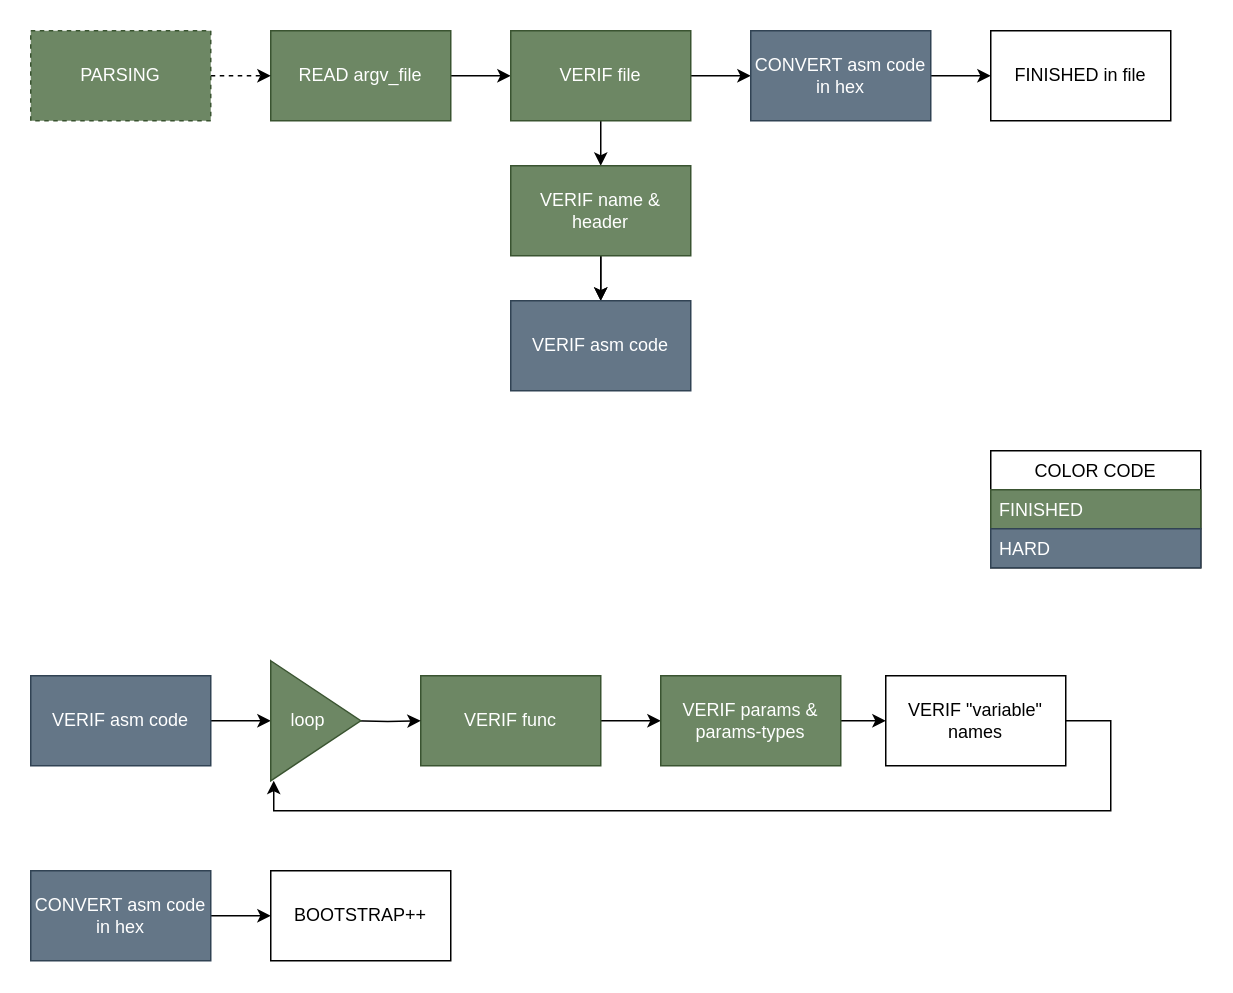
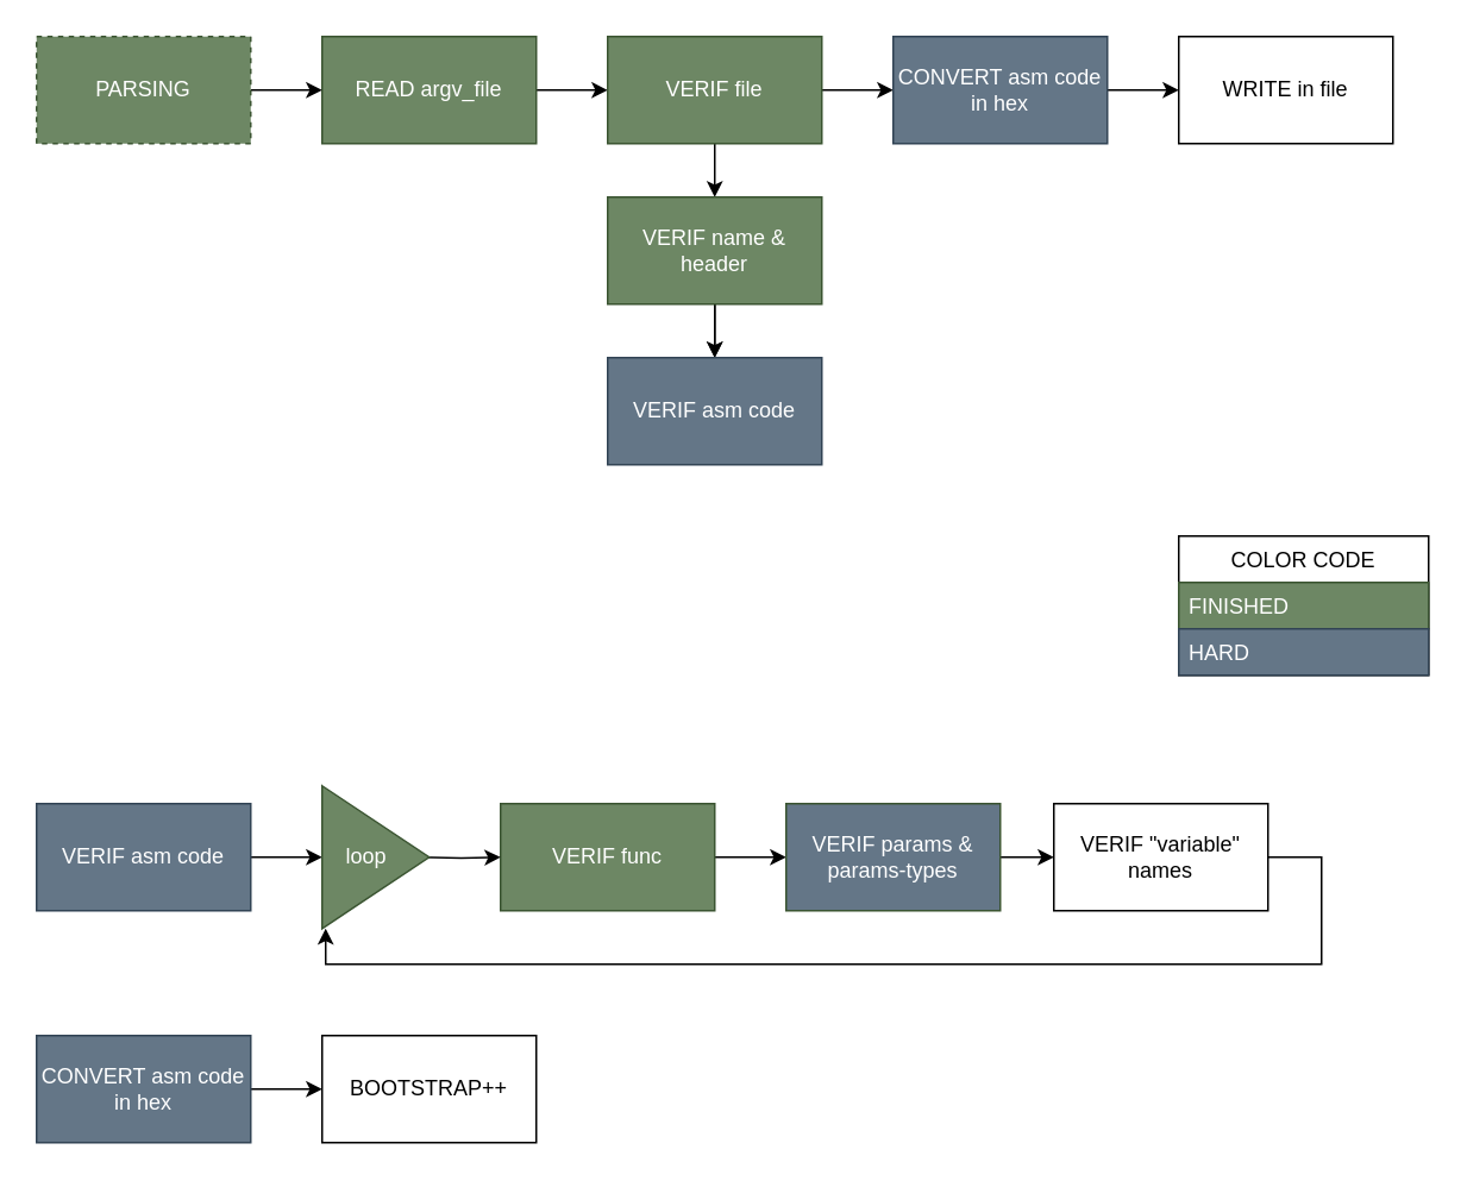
- <mxCell id="4" value="" style="edgeStyle=orthogonalEdgeStyle;rounded=0;orthogonalLoop=1;jettySize=auto;html=1;dashed=1;" parent="1" source="5" target="3" edge="1"><mxGeometry relative="1" as="geometry" /></mxCell>
+ <mxCell id="4" value="" style="edgeStyle=orthogonalEdgeStyle;rounded=0;orthogonalLoop=1;jettySize=auto;html=1;" parent="1" source="5" target="3" edge="1"><mxGeometry relative="1" as="geometry" /></mxCell>
- <mxCell id="15" value="FINISHED in file" style="rounded=0;whiteSpace=wrap;html=1;" parent="1" vertex="1"><mxGeometry x="660" y="20" width="120" height="60" as="geometry" /></mxCell>
+ <mxCell id="15" value="WRITE in file" style="rounded=0;whiteSpace=wrap;html=1;" parent="1" vertex="1"><mxGeometry x="660" y="20" width="120" height="60" as="geometry" /></mxCell>
- <mxCell id="25" value="VERIF params &amp;amp; params-types" style="rounded=0;whiteSpace=wrap;html=1;fillColor=#6d8764;strokeColor=#3A5431;fontColor=#ffffff;" parent="1" vertex="1"><mxGeometry x="440" y="450" width="120" height="60" as="geometry" /></mxCell>
+ <mxCell id="25" value="VERIF params &amp;amp; params-types" style="rounded=0;whiteSpace=wrap;html=1;fillColor=#647687;strokeColor=#3A5431;fontColor=#ffffff;" parent="1" vertex="1"><mxGeometry x="440" y="450" width="120" height="60" as="geometry" /></mxCell>
